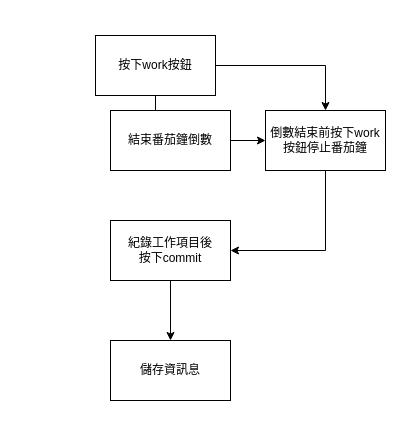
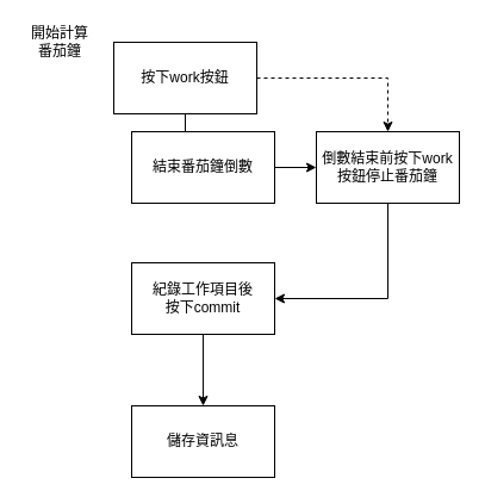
+ <mxCell id="5" value="開始計算番茄鐘" style="text;html=1;strokeColor=none;fillColor=none;align=center;verticalAlign=middle;whiteSpace=wrap;rounded=0;" vertex="1" parent="1"><mxGeometry x="20" y="20" width="60" height="30" as="geometry" /></mxCell>
- <mxCell id="3" value="" style="edgeStyle=orthogonalEdgeStyle;rounded=0;orthogonalLoop=1;jettySize=auto;html=1;" edge="1" parent="1" source="4" target="12"><mxGeometry relative="1" as="geometry" /></mxCell>
+ <mxCell id="3" value="" style="edgeStyle=orthogonalEdgeStyle;rounded=0;orthogonalLoop=1;jettySize=auto;html=1;dashed=1;" edge="1" parent="1" source="4" target="12"><mxGeometry relative="1" as="geometry" /></mxCell>
